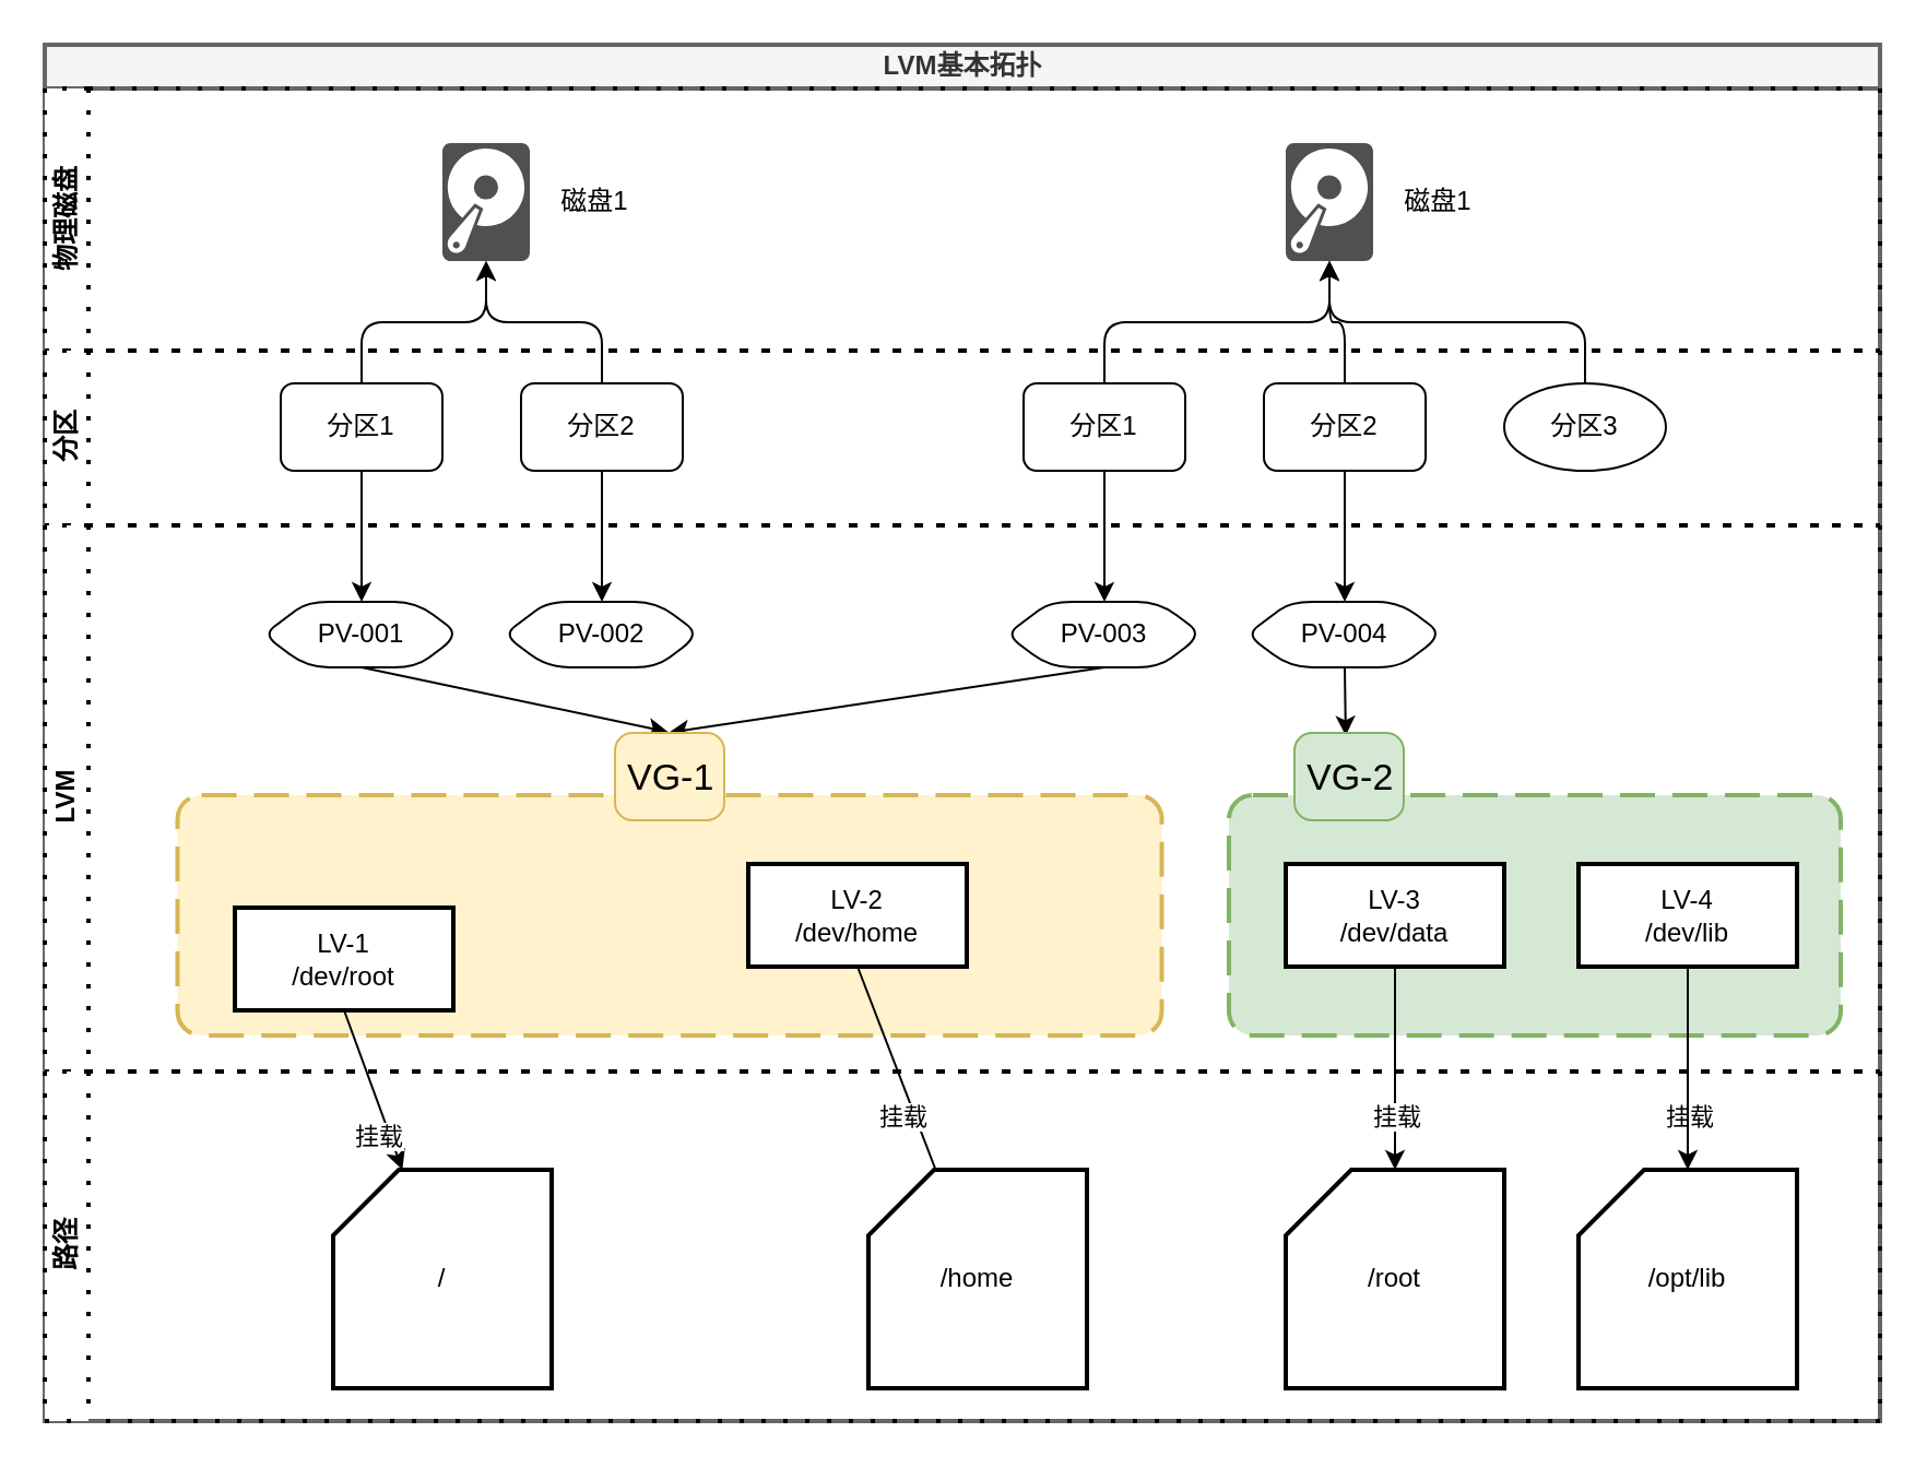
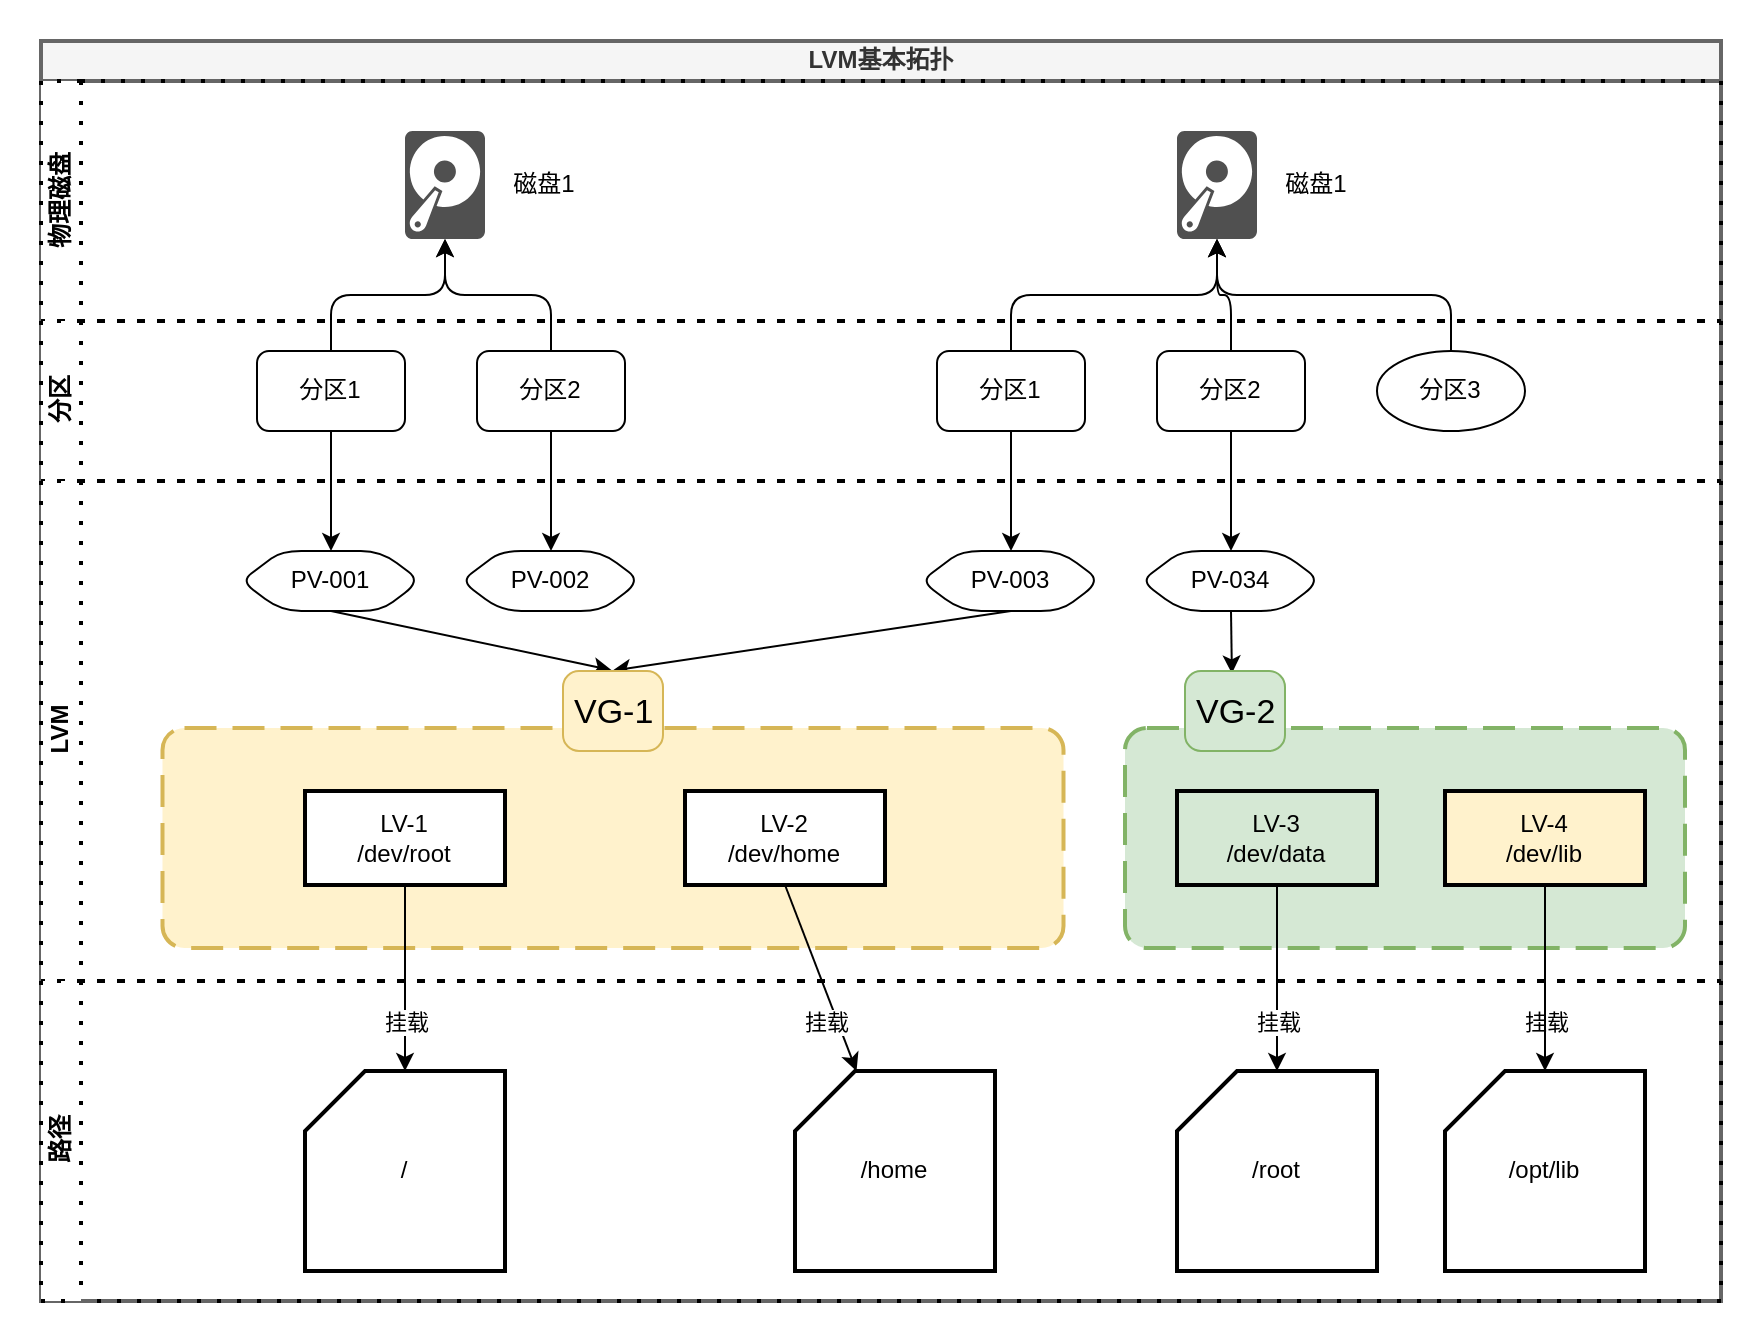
- <mxCell id="27" value="PV-004" style="shape=hexagon;perimeter=hexagonPerimeter2;whiteSpace=wrap;html=1;fixedSize=1;rounded=1;" vertex="1" parent="5"><mxGeometry x="550.13" y="35" width="89.75" height="30" as="geometry" /></mxCell>
+ <mxCell id="27" value="PV-034" style="shape=hexagon;perimeter=hexagonPerimeter2;whiteSpace=wrap;html=1;fixedSize=1;rounded=1;" vertex="1" parent="5"><mxGeometry x="550.13" y="35" width="89.75" height="30" as="geometry" /></mxCell>
- <mxCell id="39" value="LV-3&lt;br&gt;/dev/data" style="rounded=0;whiteSpace=wrap;html=1;shadow=0;sketch=0;strokeWidth=2;" vertex="1" parent="5"><mxGeometry x="568" y="155" width="100" height="47" as="geometry" /></mxCell>
+ <mxCell id="39" value="LV-3&lt;br&gt;/dev/data" style="rounded=0;whiteSpace=wrap;html=1;shadow=0;sketch=0;strokeWidth=2;fillColor=#d5e8d4;" vertex="1" parent="5"><mxGeometry x="568" y="155" width="100" height="47" as="geometry" /></mxCell>
- <mxCell id="40" value="LV-4&lt;br&gt;/dev/lib" style="rounded=0;whiteSpace=wrap;html=1;shadow=0;sketch=0;strokeWidth=2;" vertex="1" parent="5"><mxGeometry x="702" y="155" width="100" height="47" as="geometry" /></mxCell>
+ <mxCell id="40" value="LV-4&lt;br&gt;/dev/lib" style="rounded=0;whiteSpace=wrap;html=1;shadow=0;sketch=0;strokeWidth=2;fillColor=#fff2cc;" vertex="1" parent="5"><mxGeometry x="702" y="155" width="100" height="47" as="geometry" /></mxCell>
- <mxCell id="35" value="LV-1&lt;br&gt;/dev/root" style="rounded=0;whiteSpace=wrap;html=1;shadow=0;sketch=0;strokeWidth=2;" vertex="1" parent="5"><mxGeometry x="87" y="175" width="100" height="47" as="geometry" /></mxCell>
+ <mxCell id="35" value="LV-1&lt;br&gt;/dev/root" style="rounded=0;whiteSpace=wrap;html=1;shadow=0;sketch=0;strokeWidth=2;" vertex="1" parent="5"><mxGeometry x="132" y="155" width="100" height="47" as="geometry" /></mxCell>
- <mxCell id="50" style="edgeStyle=none;html=1;exitX=0.5;exitY=1;exitDx=0;exitDy=0;endArrow=none;" edge="1" parent="2" source="37" target="44"><mxGeometry relative="1" as="geometry" /></mxCell>
+ <mxCell id="50" style="edgeStyle=none;html=1;exitX=0.5;exitY=1;exitDx=0;exitDy=0;" edge="1" parent="2" source="37" target="44"><mxGeometry relative="1" as="geometry" /></mxCell>
